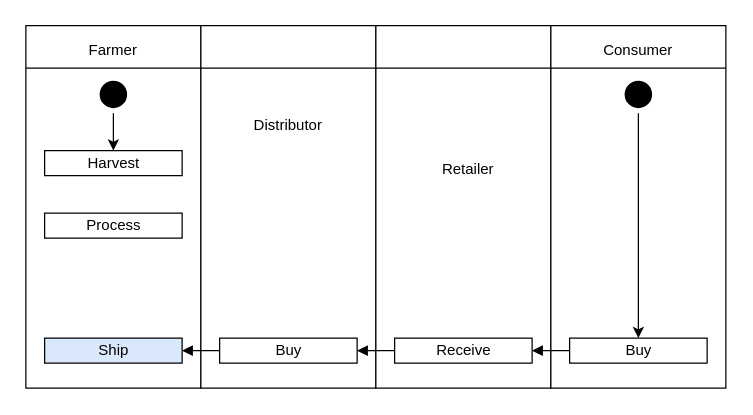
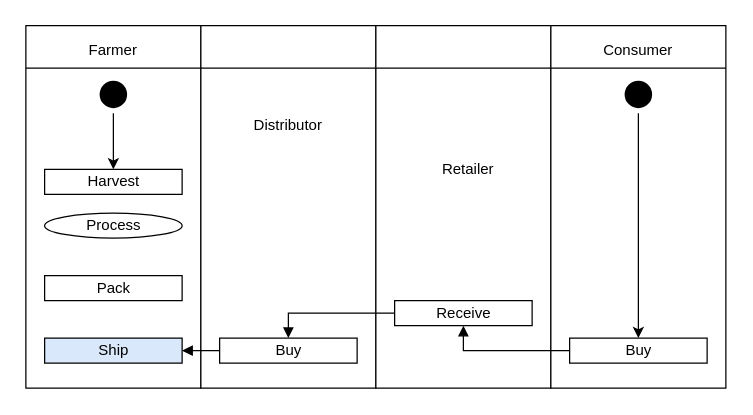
- <mxCell id="12" value="Harvest" style="html=1;" parent="1" vertex="1"><mxGeometry x="35" y="120" width="110" height="20" as="geometry" /></mxCell>
+ <mxCell id="12" value="Harvest" style="html=1;" parent="1" vertex="1"><mxGeometry x="35" y="135" width="110" height="20" as="geometry" /></mxCell>
- <mxCell id="13" value="Process" style="html=1;" parent="1" vertex="1"><mxGeometry x="35" y="170" width="110" height="20" as="geometry" /></mxCell>
+ <mxCell id="13" value="Process" style="ellipse;html=1;" parent="1" vertex="1"><mxGeometry x="35" y="170" width="110" height="20" as="geometry" /></mxCell>
+ <mxCell id="14" value="Pack" style="html=1;" parent="1" vertex="1"><mxGeometry x="35" y="220" width="110" height="20" as="geometry" /></mxCell>
- <mxCell id="24" value="Receive" style="html=1;" parent="1" vertex="1"><mxGeometry x="315" y="270" width="110" height="20" as="geometry" /></mxCell>
+ <mxCell id="24" value="Receive" style="html=1;" parent="1" vertex="1"><mxGeometry x="315" y="240" width="110" height="20" as="geometry" /></mxCell>
